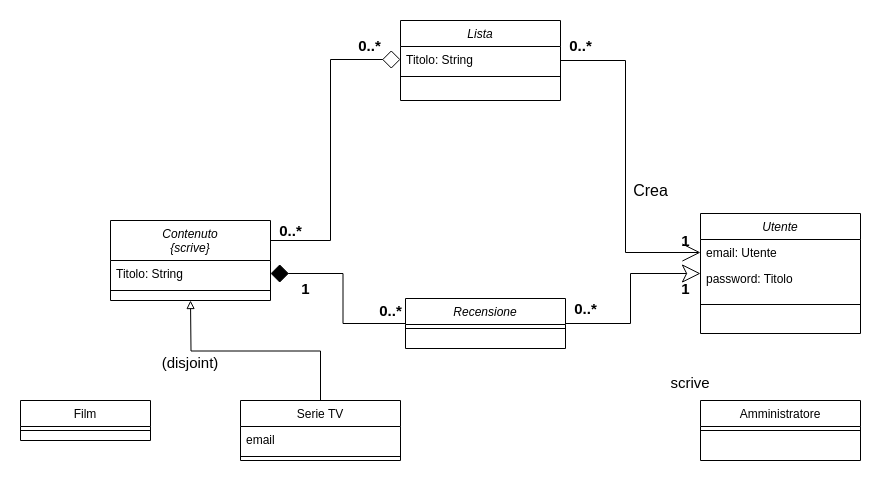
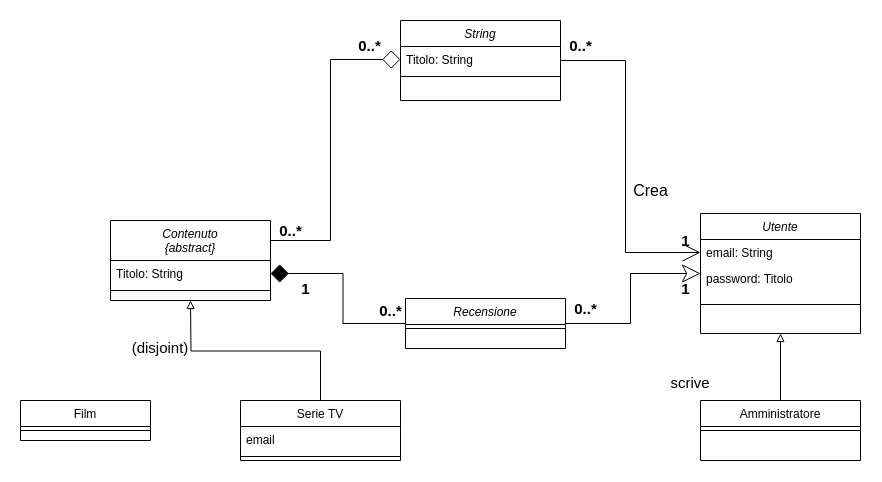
- <mxCell id="3" value="Lista" style="swimlane;fontStyle=2;align=center;verticalAlign=top;childLayout=stackLayout;horizontal=1;startSize=26;horizontalStack=0;resizeParent=1;resizeLast=0;collapsible=1;marginBottom=0;rounded=0;shadow=0;strokeWidth=1;" parent="1" vertex="1"><mxGeometry x="400" y="20" width="160" height="80" as="geometry"><mxRectangle x="230" y="140" width="160" height="26" as="alternateBounds" /></mxGeometry></mxCell>
+ <mxCell id="3" value="String" style="swimlane;fontStyle=2;align=center;verticalAlign=top;childLayout=stackLayout;horizontal=1;startSize=26;horizontalStack=0;resizeParent=1;resizeLast=0;collapsible=1;marginBottom=0;rounded=0;shadow=0;strokeWidth=1;" parent="1" vertex="1"><mxGeometry x="400" y="20" width="160" height="80" as="geometry"><mxRectangle x="230" y="140" width="160" height="26" as="alternateBounds" /></mxGeometry></mxCell>
- <mxCell id="11" value="Contenuto&#10;{scrive}&#10;" style="swimlane;fontStyle=2;align=center;verticalAlign=top;childLayout=stackLayout;horizontal=1;startSize=40;horizontalStack=0;resizeParent=1;resizeLast=0;collapsible=1;marginBottom=0;rounded=0;shadow=0;strokeWidth=1;" vertex="1" parent="1"><mxGeometry x="110" y="220" width="160" height="80" as="geometry"><mxRectangle x="230" y="140" width="160" height="26" as="alternateBounds" /></mxGeometry></mxCell>
+ <mxCell id="11" value="Contenuto&#10;{abstract}&#10;" style="swimlane;fontStyle=2;align=center;verticalAlign=top;childLayout=stackLayout;horizontal=1;startSize=40;horizontalStack=0;resizeParent=1;resizeLast=0;collapsible=1;marginBottom=0;rounded=0;shadow=0;strokeWidth=1;" vertex="1" parent="1"><mxGeometry x="110" y="220" width="160" height="80" as="geometry"><mxRectangle x="230" y="140" width="160" height="26" as="alternateBounds" /></mxGeometry></mxCell>
- <mxCell id="20" value="email: Utente&#10;" style="text;align=left;verticalAlign=top;spacingLeft=4;spacingRight=4;overflow=hidden;rotatable=0;points=[[0,0.5],[1,0.5]];portConstraint=eastwest;rounded=0;shadow=0;html=0;" vertex="1" parent="19"><mxGeometry y="26" width="160" height="26" as="geometry" /></mxCell>
+ <mxCell id="20" value="email: String&#10;" style="text;align=left;verticalAlign=top;spacingLeft=4;spacingRight=4;overflow=hidden;rotatable=0;points=[[0,0.5],[1,0.5]];portConstraint=eastwest;rounded=0;shadow=0;html=0;" vertex="1" parent="19"><mxGeometry y="26" width="160" height="26" as="geometry" /></mxCell>
- <mxCell id="37" value="(disjoint)" style="text;align=center;fontStyle=0;verticalAlign=middle;spacingLeft=3;spacingRight=3;strokeColor=none;rotatable=0;points=[[0,0.5],[1,0.5]];portConstraint=eastwest;fontSize=15;" vertex="1" parent="1"><mxGeometry x="150" y="348" width="80" height="26" as="geometry" /></mxCell>
+ <mxCell id="37" value="(disjoint)" style="text;align=center;fontStyle=0;verticalAlign=middle;spacingLeft=3;spacingRight=3;strokeColor=none;rotatable=0;points=[[0,0.5],[1,0.5]];portConstraint=eastwest;fontSize=15;" vertex="1" parent="1"><mxGeometry x="120" y="333" width="80" height="26" as="geometry" /></mxCell>
+ <mxCell id="16" style="edgeStyle=orthogonalEdgeStyle;rounded=0;orthogonalLoop=1;jettySize=auto;html=1;exitX=0.5;exitY=0;exitDx=0;exitDy=0;entryX=0.5;entryY=1;entryDx=0;entryDy=0;endArrow=block;endFill=0;" edge="1" parent="1" source="17" target="19"><mxGeometry relative="1" as="geometry" /></mxCell>
